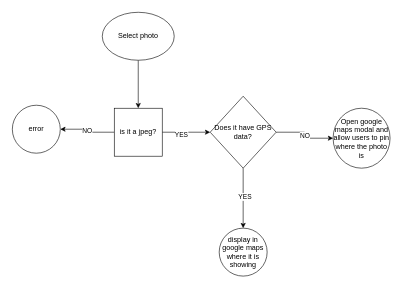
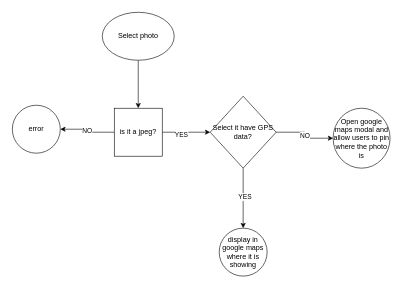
- <mxCell id="12" value="Does it have GPS data?" style="rhombus;whiteSpace=wrap;html=1;" parent="1" vertex="1"><mxGeometry x="350" y="160" width="110" height="120" as="geometry" /></mxCell>
+ <mxCell id="12" value="Select it have GPS data?" style="rhombus;whiteSpace=wrap;html=1;" parent="1" vertex="1"><mxGeometry x="350" y="160" width="110" height="120" as="geometry" /></mxCell>
